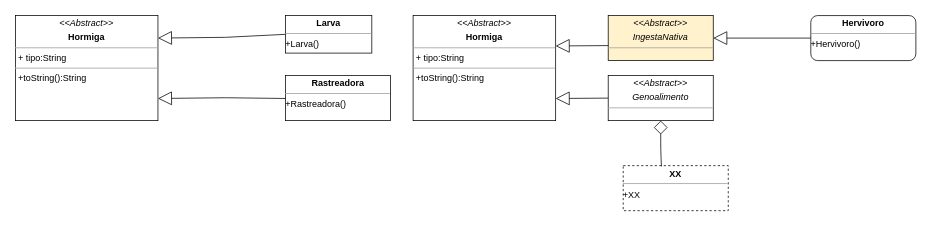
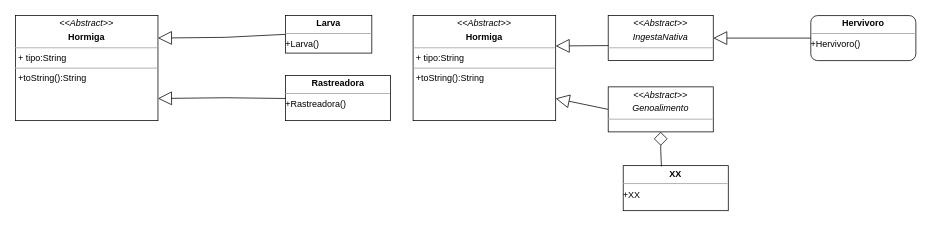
- <mxCell id="8" value="&lt;p style=&quot;margin:0px;margin-top:4px;text-align:center;&quot;&gt;&lt;i style=&quot;border-color: var(--border-color);&quot;&gt;&amp;lt;&amp;lt;Abstract&lt;/i&gt;&lt;i style=&quot;border-color: var(--border-color); background-color: initial;&quot;&gt;&amp;gt;&amp;gt;&lt;/i&gt;&lt;br&gt;&lt;/p&gt;&lt;p style=&quot;margin:0px;margin-top:4px;text-align:center;&quot;&gt;&lt;i&gt;IngestaNativa&lt;/i&gt;&lt;/p&gt;&lt;hr size=&quot;1&quot;&gt;&lt;div style=&quot;height:2px;&quot;&gt;&lt;/div&gt;&lt;div style=&quot;height:2px;&quot;&gt;&lt;/div&gt;" style="verticalAlign=top;align=left;overflow=fill;fontSize=12;fontFamily=Helvetica;html=1;fillColor=#fff2cc;" vertex="1" parent="1"><mxGeometry x="810" y="20" width="140" height="60" as="geometry" /></mxCell>
+ <mxCell id="8" value="&lt;p style=&quot;margin:0px;margin-top:4px;text-align:center;&quot;&gt;&lt;i style=&quot;border-color: var(--border-color);&quot;&gt;&amp;lt;&amp;lt;Abstract&lt;/i&gt;&lt;i style=&quot;border-color: var(--border-color); background-color: initial;&quot;&gt;&amp;gt;&amp;gt;&lt;/i&gt;&lt;br&gt;&lt;/p&gt;&lt;p style=&quot;margin:0px;margin-top:4px;text-align:center;&quot;&gt;&lt;i&gt;IngestaNativa&lt;/i&gt;&lt;/p&gt;&lt;hr size=&quot;1&quot;&gt;&lt;div style=&quot;height:2px;&quot;&gt;&lt;/div&gt;&lt;div style=&quot;height:2px;&quot;&gt;&lt;/div&gt;" style="verticalAlign=top;align=left;overflow=fill;fontSize=12;fontFamily=Helvetica;html=1;" vertex="1" parent="1"><mxGeometry x="810" y="20" width="140" height="60" as="geometry" /></mxCell>
- <mxCell id="7" value="&lt;p style=&quot;margin:0px;margin-top:4px;text-align:center;&quot;&gt;&lt;i style=&quot;border-color: var(--border-color);&quot;&gt;&amp;lt;&amp;lt;Abstract&lt;/i&gt;&lt;i style=&quot;border-color: var(--border-color); background-color: initial;&quot;&gt;&amp;gt;&amp;gt;&lt;/i&gt;&lt;br&gt;&lt;/p&gt;&lt;p style=&quot;margin:0px;margin-top:4px;text-align:center;&quot;&gt;&lt;i style=&quot;border-color: var(--border-color); background-color: initial;&quot;&gt;Genoalimento&lt;/i&gt;&lt;/p&gt;&lt;hr size=&quot;1&quot;&gt;&lt;div style=&quot;height:2px;&quot;&gt;&lt;/div&gt;&lt;div style=&quot;height:2px;&quot;&gt;&lt;/div&gt;" style="verticalAlign=top;align=left;overflow=fill;fontSize=12;fontFamily=Helvetica;html=1;" vertex="1" parent="1"><mxGeometry x="810" y="100" width="140" height="60" as="geometry" /></mxCell>
+ <mxCell id="7" value="&lt;p style=&quot;margin:0px;margin-top:4px;text-align:center;&quot;&gt;&lt;i style=&quot;border-color: var(--border-color);&quot;&gt;&amp;lt;&amp;lt;Abstract&lt;/i&gt;&lt;i style=&quot;border-color: var(--border-color); background-color: initial;&quot;&gt;&amp;gt;&amp;gt;&lt;/i&gt;&lt;br&gt;&lt;/p&gt;&lt;p style=&quot;margin:0px;margin-top:4px;text-align:center;&quot;&gt;&lt;i style=&quot;border-color: var(--border-color); background-color: initial;&quot;&gt;Genoalimento&lt;/i&gt;&lt;/p&gt;&lt;hr size=&quot;1&quot;&gt;&lt;div style=&quot;height:2px;&quot;&gt;&lt;/div&gt;&lt;div style=&quot;height:2px;&quot;&gt;&lt;/div&gt;" style="verticalAlign=top;align=left;overflow=fill;fontSize=12;fontFamily=Helvetica;html=1;" vertex="1" parent="1"><mxGeometry x="810" y="115" width="140" height="60" as="geometry" /></mxCell>
- <mxCell id="6" value="&lt;p style=&quot;margin:0px;margin-top:4px;text-align:center;&quot;&gt;&lt;b&gt;XX&lt;/b&gt;&lt;/p&gt;&lt;hr size=&quot;1&quot;&gt;&lt;div style=&quot;height:2px;&quot;&gt;&lt;/div&gt;&lt;div style=&quot;height:2px;&quot;&gt;+XX&lt;/div&gt;" style="verticalAlign=top;align=left;overflow=fill;fontSize=12;fontFamily=Helvetica;html=1;dashed=1;" vertex="1" parent="1"><mxGeometry x="830" y="220" width="140" height="60" as="geometry" /></mxCell>
+ <mxCell id="6" value="&lt;p style=&quot;margin:0px;margin-top:4px;text-align:center;&quot;&gt;&lt;b&gt;XX&lt;/b&gt;&lt;/p&gt;&lt;hr size=&quot;1&quot;&gt;&lt;div style=&quot;height:2px;&quot;&gt;&lt;/div&gt;&lt;div style=&quot;height:2px;&quot;&gt;+XX&lt;/div&gt;" style="verticalAlign=top;align=left;overflow=fill;fontSize=12;fontFamily=Helvetica;html=1;" vertex="1" parent="1"><mxGeometry x="830" y="220" width="140" height="60" as="geometry" /></mxCell>
